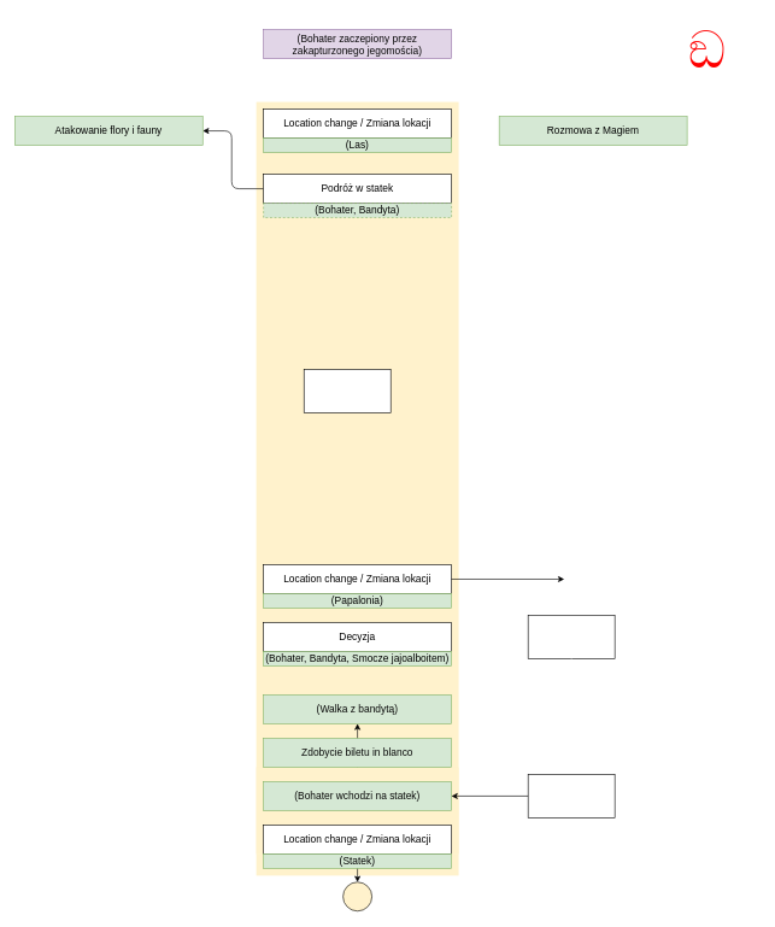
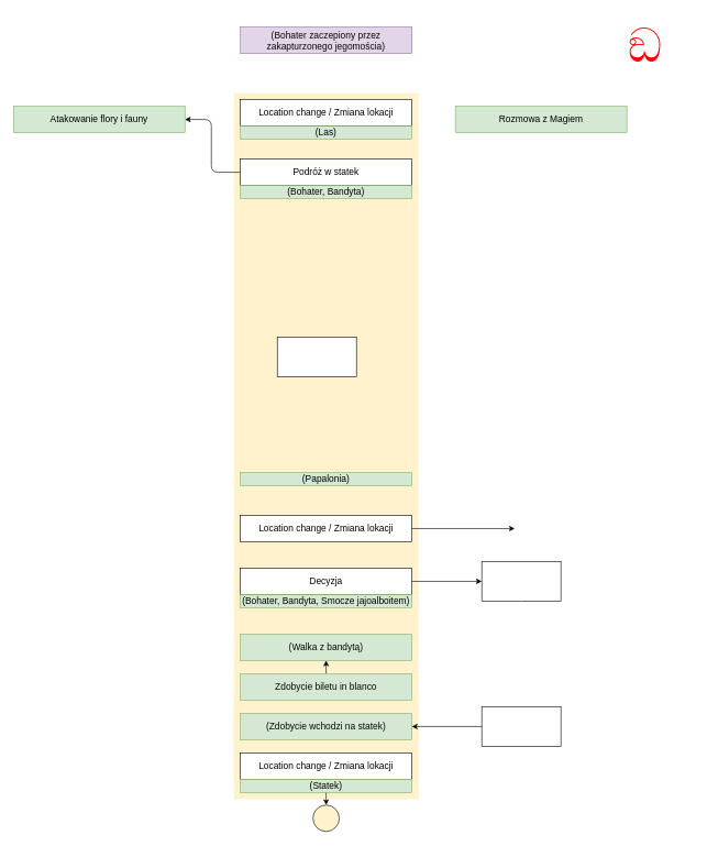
- <mxCell id="22" value="(Bohater, Bandyta)" style="rounded=0;whiteSpace=wrap;html=1;sketch=0;align=center;fontSize=14;fillColor=#d5e8d4;strokeColor=#82b366;dashed=1;" parent="1" vertex="1"><mxGeometry x="364" y="280" width="260" height="20" as="geometry" /></mxCell>
+ <mxCell id="22" value="(Bohater, Bandyta)" style="rounded=0;whiteSpace=wrap;html=1;sketch=0;align=center;fontSize=14;fillColor=#d5e8d4;strokeColor=#82b366;" parent="1" vertex="1"><mxGeometry x="364" y="280" width="260" height="20" as="geometry" /></mxCell>
- <mxCell id="15" value="&lt;font face=&quot;arial&quot; color=&quot;#000000&quot;&gt;&lt;span style=&quot;font-size: 14px&quot;&gt;(Papalonia)&lt;/span&gt;&lt;/font&gt;" style="rounded=0;whiteSpace=wrap;html=1;sketch=0;fillColor=#d5e8d4;strokeColor=#82b366;align=center;" parent="1" vertex="1"><mxGeometry x="364" y="820" width="260" height="20" as="geometry" /></mxCell>
+ <mxCell id="15" value="&lt;font face=&quot;arial&quot; color=&quot;#000000&quot;&gt;&lt;span style=&quot;font-size: 14px&quot;&gt;(Papalonia)&lt;/span&gt;&lt;/font&gt;" style="rounded=0;whiteSpace=wrap;html=1;sketch=0;fillColor=#d5e8d4;strokeColor=#82b366;align=center;" parent="1" vertex="1"><mxGeometry x="364" y="715" width="260" height="20" as="geometry" /></mxCell>
+ <mxCell id="25" value="" style="endArrow=classic;html=1;fontColor=#000000;exitX=1;exitY=0.5;exitDx=0;exitDy=0;entryX=0;entryY=0.5;entryDx=0;entryDy=0;" parent="1" source="16" target="24" edge="1"><mxGeometry width="50" height="50" relative="1" as="geometry"><mxPoint x="680" y="890" as="sourcePoint" /><mxPoint x="856" y="890" as="targetPoint" /><Array as="points" /></mxGeometry></mxCell>
- <mxCell id="9" value="&lt;span style=&quot;font-size: 14px&quot;&gt;&lt;font color=&quot;#080808&quot;&gt;(Bohater wchodzi na statek)&lt;/font&gt;&lt;/span&gt;" style="rounded=0;whiteSpace=wrap;html=1;fillColor=#d5e8d4;strokeColor=#82b366;" parent="1" vertex="1"><mxGeometry x="364" y="1080" width="260" height="40" as="geometry" /></mxCell>
+ <mxCell id="9" value="&lt;span style=&quot;font-size: 14px&quot;&gt;&lt;font color=&quot;#080808&quot;&gt;(Zdobycie wchodzi na statek)&lt;/font&gt;&lt;/span&gt;" style="rounded=0;whiteSpace=wrap;html=1;fillColor=#d5e8d4;strokeColor=#82b366;" parent="1" vertex="1"><mxGeometry x="364" y="1080" width="260" height="40" as="geometry" /></mxCell>
